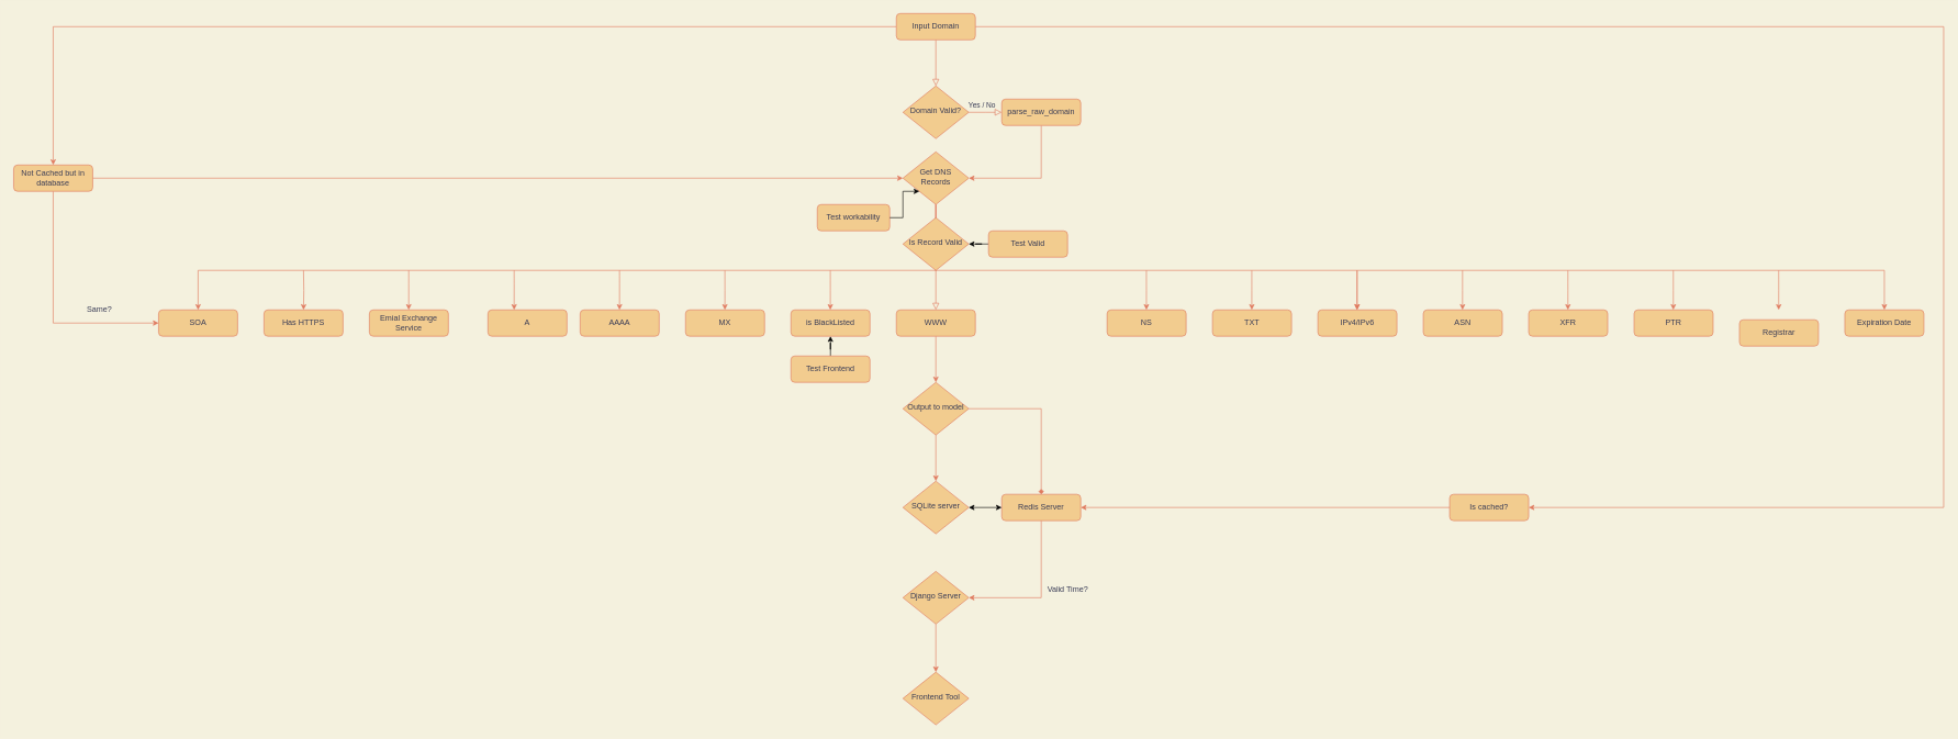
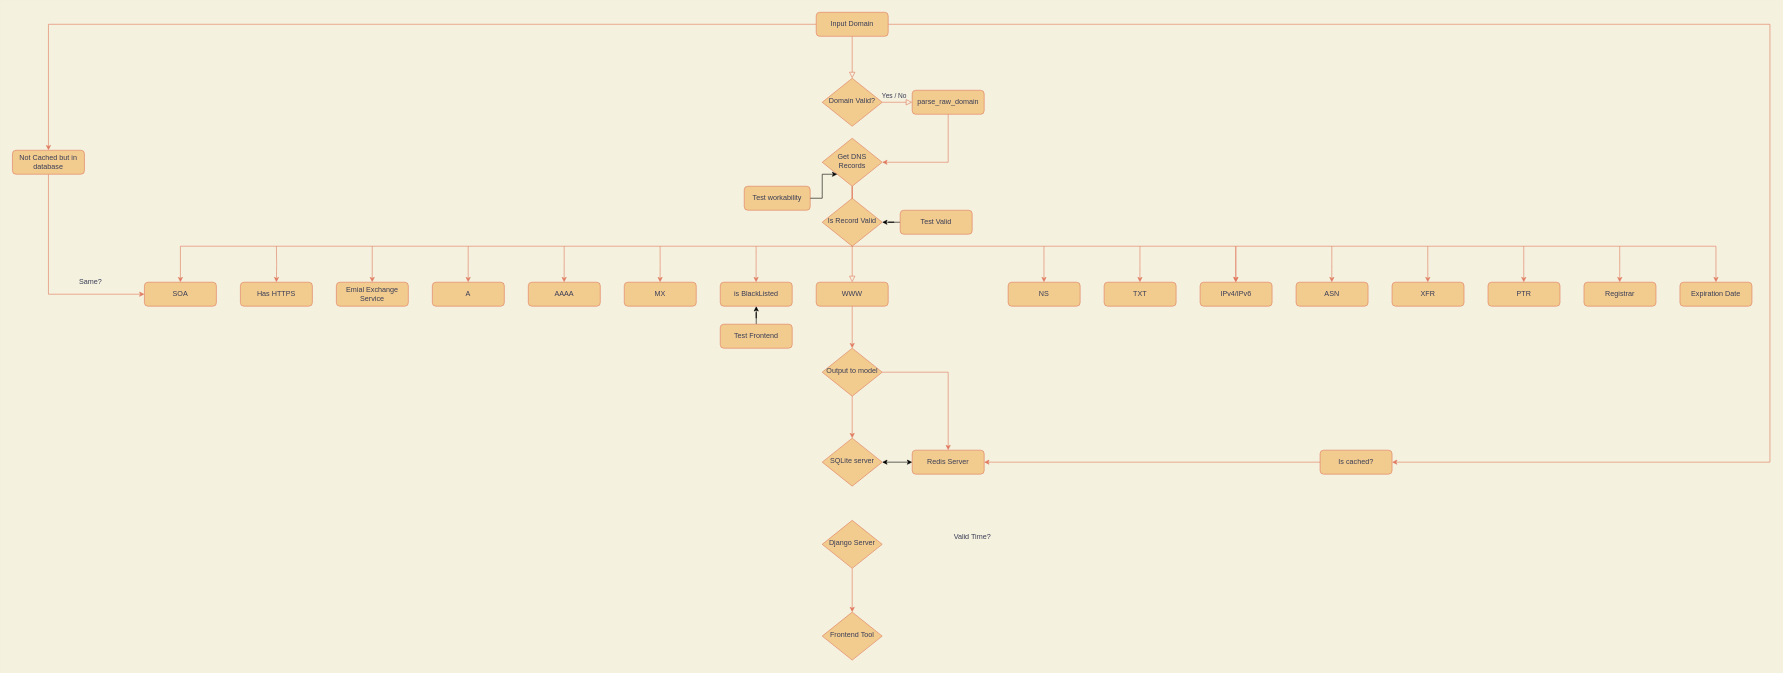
- <mxCell id="60" style="edgeStyle=orthogonalEdgeStyle;rounded=0;orthogonalLoop=1;jettySize=auto;html=1;exitX=1;exitY=0.5;exitDx=0;exitDy=0;entryX=0;entryY=0.5;entryDx=0;entryDy=0;strokeColor=#E07A5F;fontColor=#393C56;labelBackgroundColor=#F4F1DE;" parent="1" source="61" target="11" edge="1"><mxGeometry relative="1" as="geometry" /></mxCell>
- <mxCell id="19" value="A" style="rounded=1;whiteSpace=wrap;html=1;fontSize=12;glass=0;strokeWidth=1;shadow=0;fillColor=#F2CC8F;strokeColor=#E07A5F;fontColor=#393C56;" parent="1" vertex="1"><mxGeometry x="740" y="470" width="120" height="40" as="geometry" /></mxCell>
+ <mxCell id="19" value="A" style="rounded=1;whiteSpace=wrap;html=1;fontSize=12;glass=0;strokeWidth=1;shadow=0;fillColor=#F2CC8F;strokeColor=#E07A5F;fontColor=#393C56;" parent="1" vertex="1"><mxGeometry x="720" y="470" width="120" height="40" as="geometry" /></mxCell>
- <mxCell id="24" value="Registrar" style="rounded=1;whiteSpace=wrap;html=1;fontSize=12;glass=0;strokeWidth=1;shadow=0;fillColor=#F2CC8F;strokeColor=#E07A5F;fontColor=#393C56;" parent="1" vertex="1"><mxGeometry x="2640" y="485" width="120" height="40" as="geometry" /></mxCell>
+ <mxCell id="24" value="Registrar" style="rounded=1;whiteSpace=wrap;html=1;fontSize=12;glass=0;strokeWidth=1;shadow=0;fillColor=#F2CC8F;strokeColor=#E07A5F;fontColor=#393C56;" parent="1" vertex="1"><mxGeometry x="2640" y="470" width="120" height="40" as="geometry" /></mxCell>
- <mxCell id="31" style="edgeStyle=orthogonalEdgeStyle;rounded=0;orthogonalLoop=1;jettySize=auto;html=1;exitX=1;exitY=0.5;exitDx=0;exitDy=0;entryX=0.5;entryY=0;entryDx=0;entryDy=0;strokeColor=#E07A5F;fontColor=#393C56;labelBackgroundColor=#F4F1DE;endArrow=diamond;" parent="1" source="32" target="56" edge="1"><mxGeometry relative="1" as="geometry" /></mxCell>
+ <mxCell id="31" style="edgeStyle=orthogonalEdgeStyle;rounded=0;orthogonalLoop=1;jettySize=auto;html=1;exitX=1;exitY=0.5;exitDx=0;exitDy=0;entryX=0.5;entryY=0;entryDx=0;entryDy=0;strokeColor=#E07A5F;fontColor=#393C56;labelBackgroundColor=#F4F1DE;" parent="1" source="32" target="56" edge="1"><mxGeometry relative="1" as="geometry" /></mxCell>
- <mxCell id="55" style="edgeStyle=orthogonalEdgeStyle;rounded=0;orthogonalLoop=1;jettySize=auto;html=1;exitX=0.5;exitY=1;exitDx=0;exitDy=0;entryX=1;entryY=0.5;entryDx=0;entryDy=0;strokeColor=#E07A5F;fontColor=#393C56;labelBackgroundColor=#F4F1DE;" parent="1" source="56" target="35" edge="1"><mxGeometry relative="1" as="geometry" /></mxCell>
